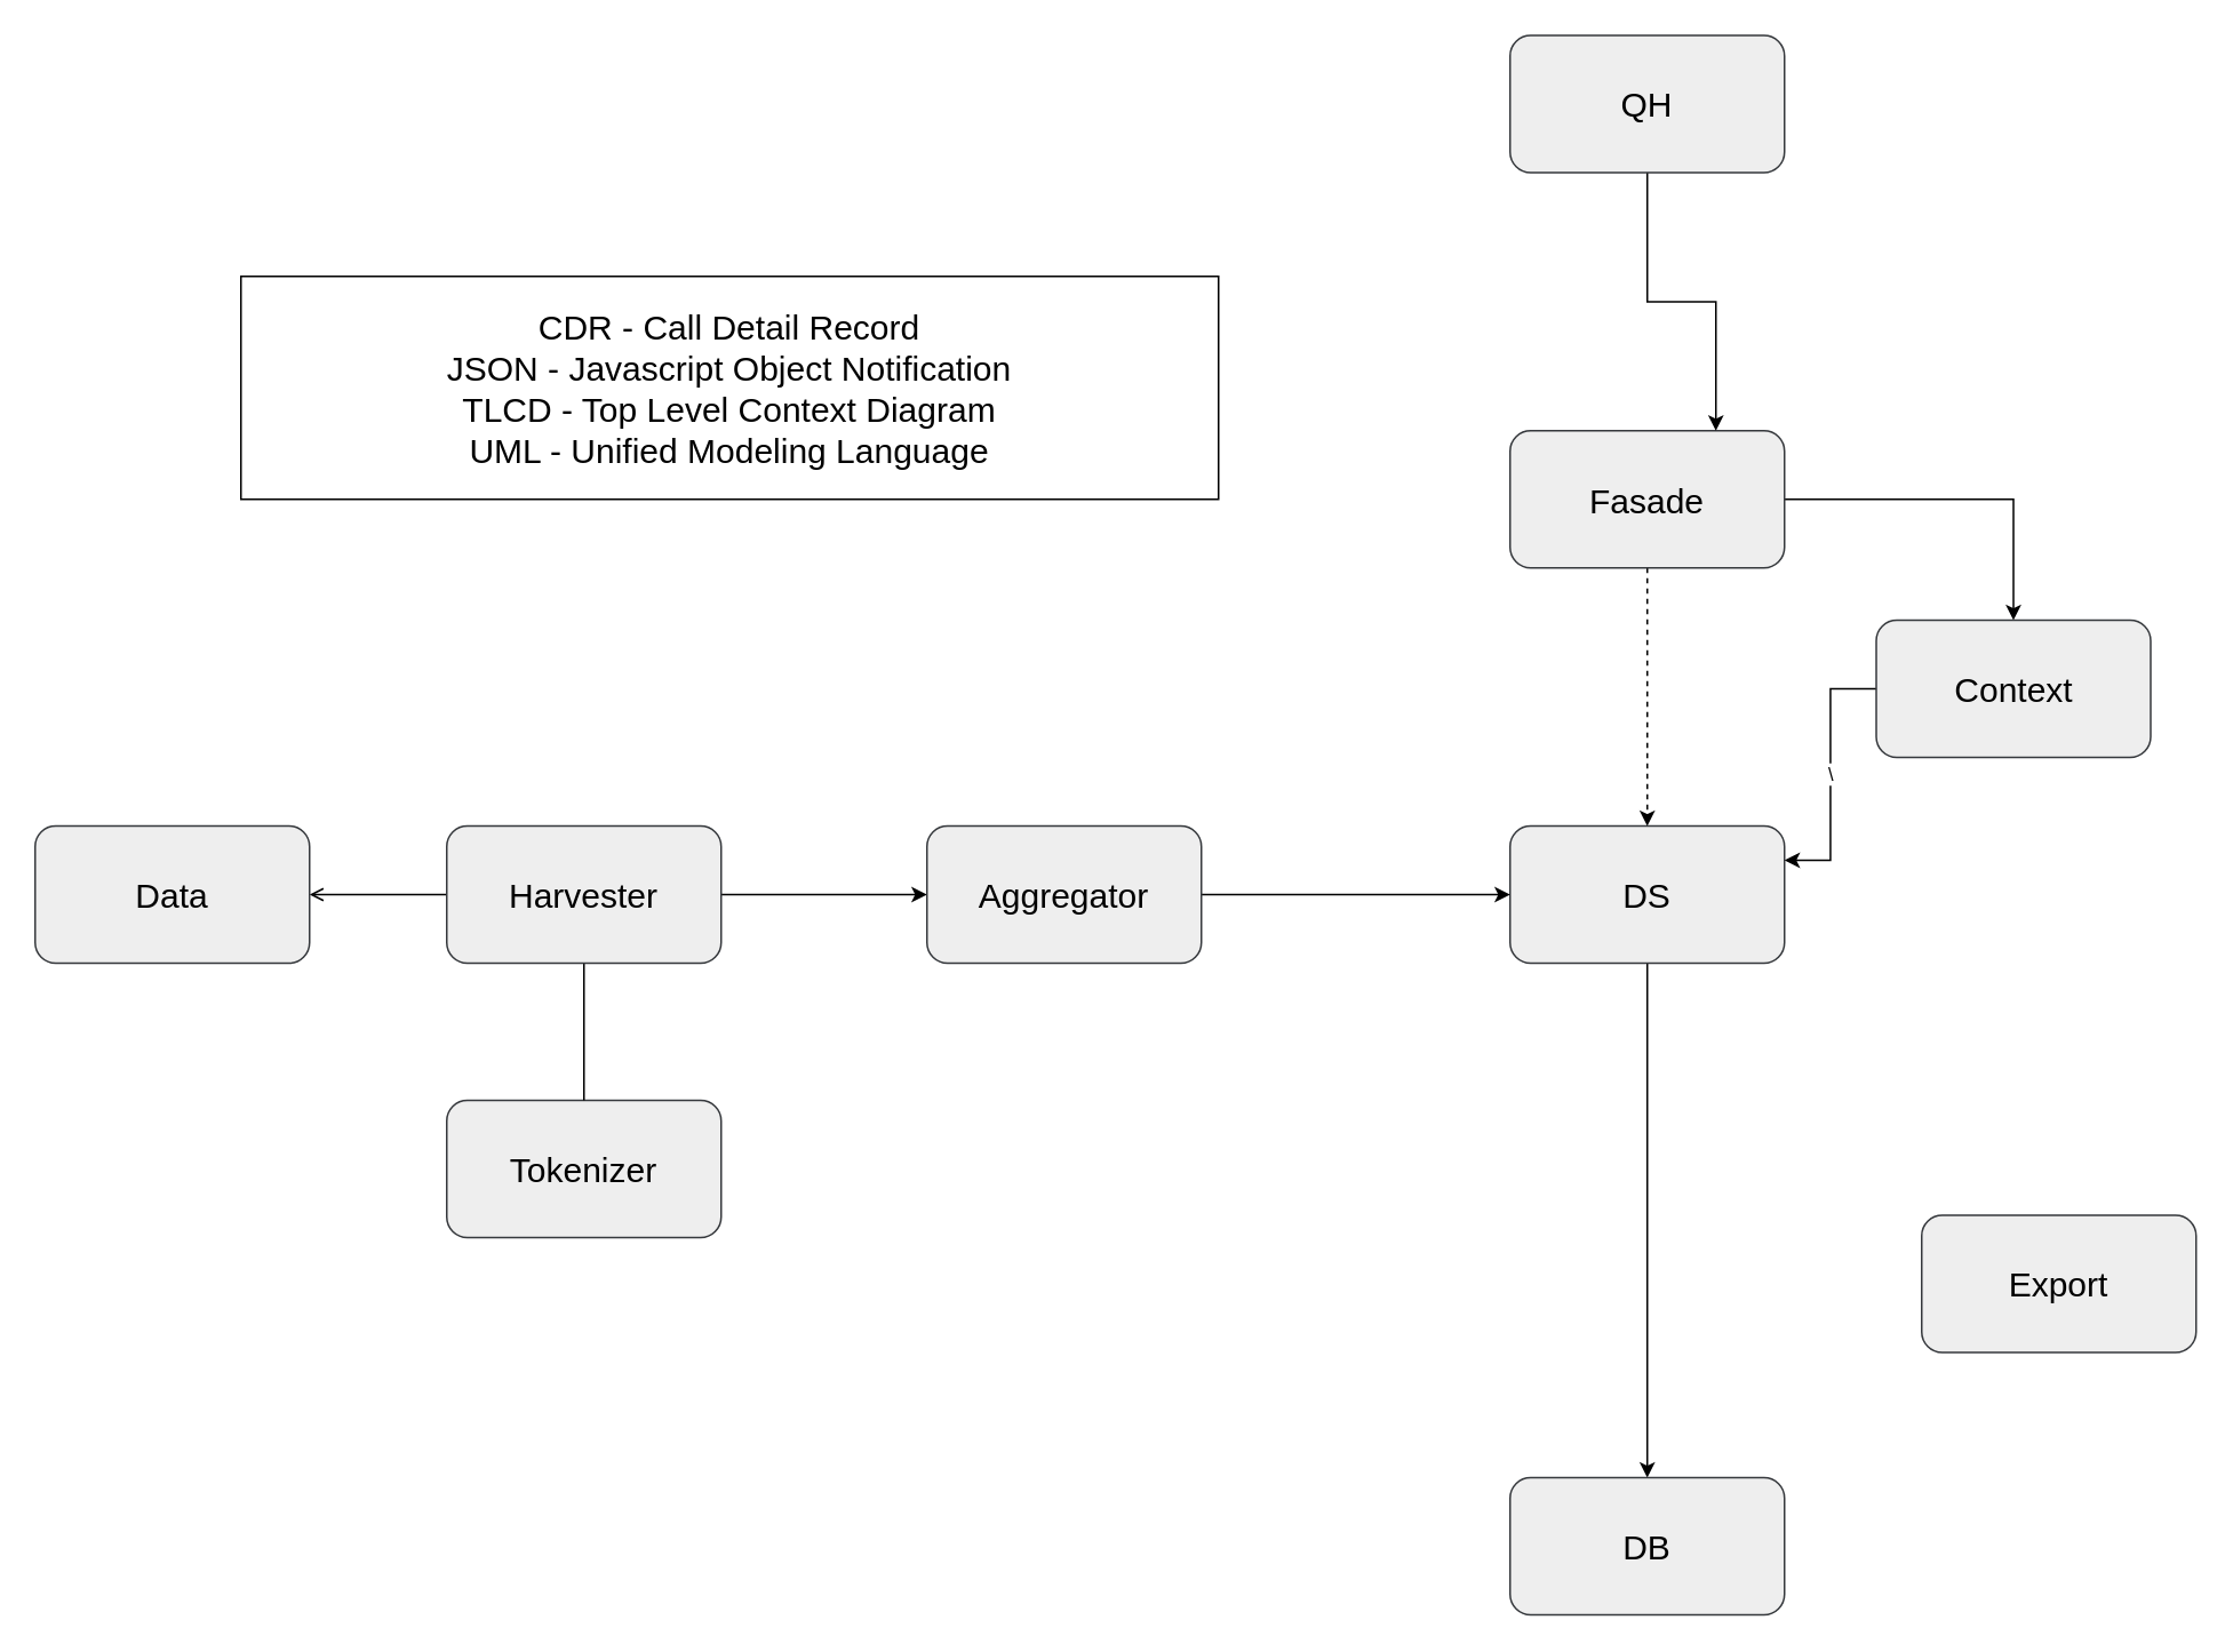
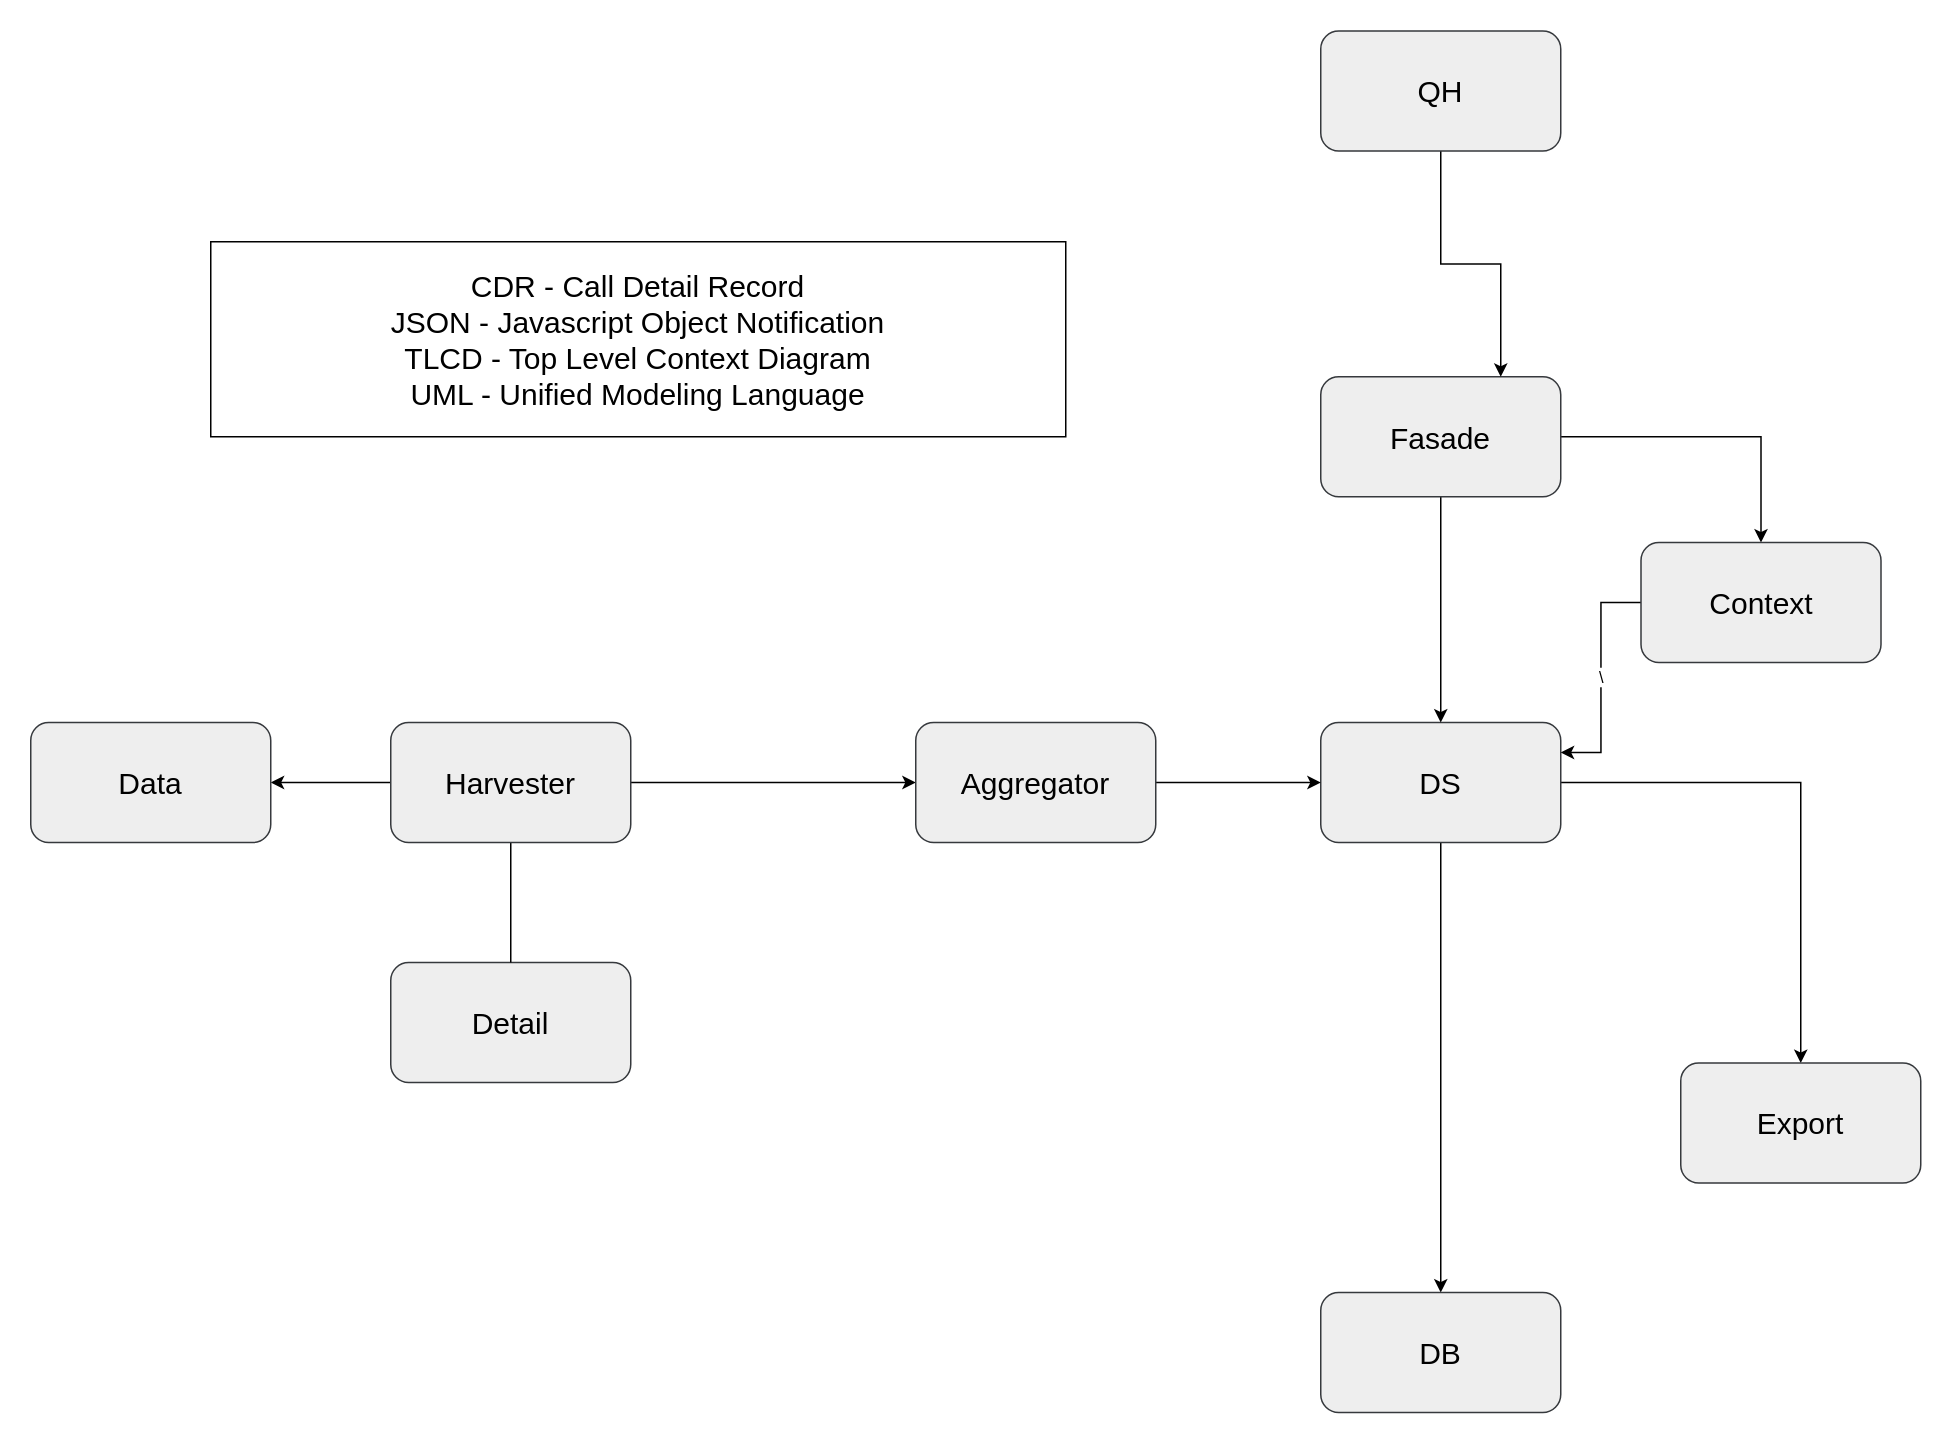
- <mxCell id="16" value="" style="edgeStyle=orthogonalEdgeStyle;rounded=0;orthogonalLoop=1;jettySize=auto;html=1;entryX=0.5;entryY=0;entryDx=0;entryDy=0;dashed=1;" edge="1" parent="1" source="18" target="5"><mxGeometry relative="1" as="geometry"><mxPoint x="960" y="410.5" as="targetPoint" /></mxGeometry></mxCell>
+ <mxCell id="16" value="" style="edgeStyle=orthogonalEdgeStyle;rounded=0;orthogonalLoop=1;jettySize=auto;html=1;entryX=0.5;entryY=0;entryDx=0;entryDy=0;" edge="1" parent="1" source="18" target="5"><mxGeometry relative="1" as="geometry"><mxPoint x="960" y="410.5" as="targetPoint" /></mxGeometry></mxCell>
- <mxCell id="7" value="" style="edgeStyle=orthogonalEdgeStyle;rounded=0;orthogonalLoop=1;jettySize=auto;html=1;endArrow=open;" parent="1" source="10" target="14" edge="1"><mxGeometry relative="1" as="geometry" /></mxCell>
+ <mxCell id="7" value="" style="edgeStyle=orthogonalEdgeStyle;rounded=0;orthogonalLoop=1;jettySize=auto;html=1;" parent="1" source="10" target="14" edge="1"><mxGeometry relative="1" as="geometry" /></mxCell>
- <mxCell id="12" value="Aggregator" style="rounded=1;whiteSpace=wrap;html=1;fillColor=#eeeeee;strokeColor=#36393d;fontSize=20;" parent="1" vertex="1"><mxGeometry x="540" y="481" width="160" height="80" as="geometry" /></mxCell>
+ <mxCell id="12" value="Aggregator" style="rounded=1;whiteSpace=wrap;html=1;fillColor=#eeeeee;strokeColor=#36393d;fontSize=20;" parent="1" vertex="1"><mxGeometry x="610" y="481" width="160" height="80" as="geometry" /></mxCell>
+ <mxCell id="4" value="" style="edgeStyle=orthogonalEdgeStyle;rounded=0;orthogonalLoop=1;jettySize=auto;html=1;" edge="1" parent="1" source="5" target="15"><mxGeometry relative="1" as="geometry" /></mxCell>
- <mxCell id="2" value="Tokenizer" style="rounded=1;whiteSpace=wrap;html=1;fillColor=#eeeeee;strokeColor=#36393d;fontSize=20;" parent="1" vertex="1"><mxGeometry x="260" y="641" width="160" height="80" as="geometry" /></mxCell>
+ <mxCell id="2" value="Detail" style="rounded=1;whiteSpace=wrap;html=1;fillColor=#eeeeee;strokeColor=#36393d;fontSize=20;" parent="1" vertex="1"><mxGeometry x="260" y="641" width="160" height="80" as="geometry" /></mxCell>
